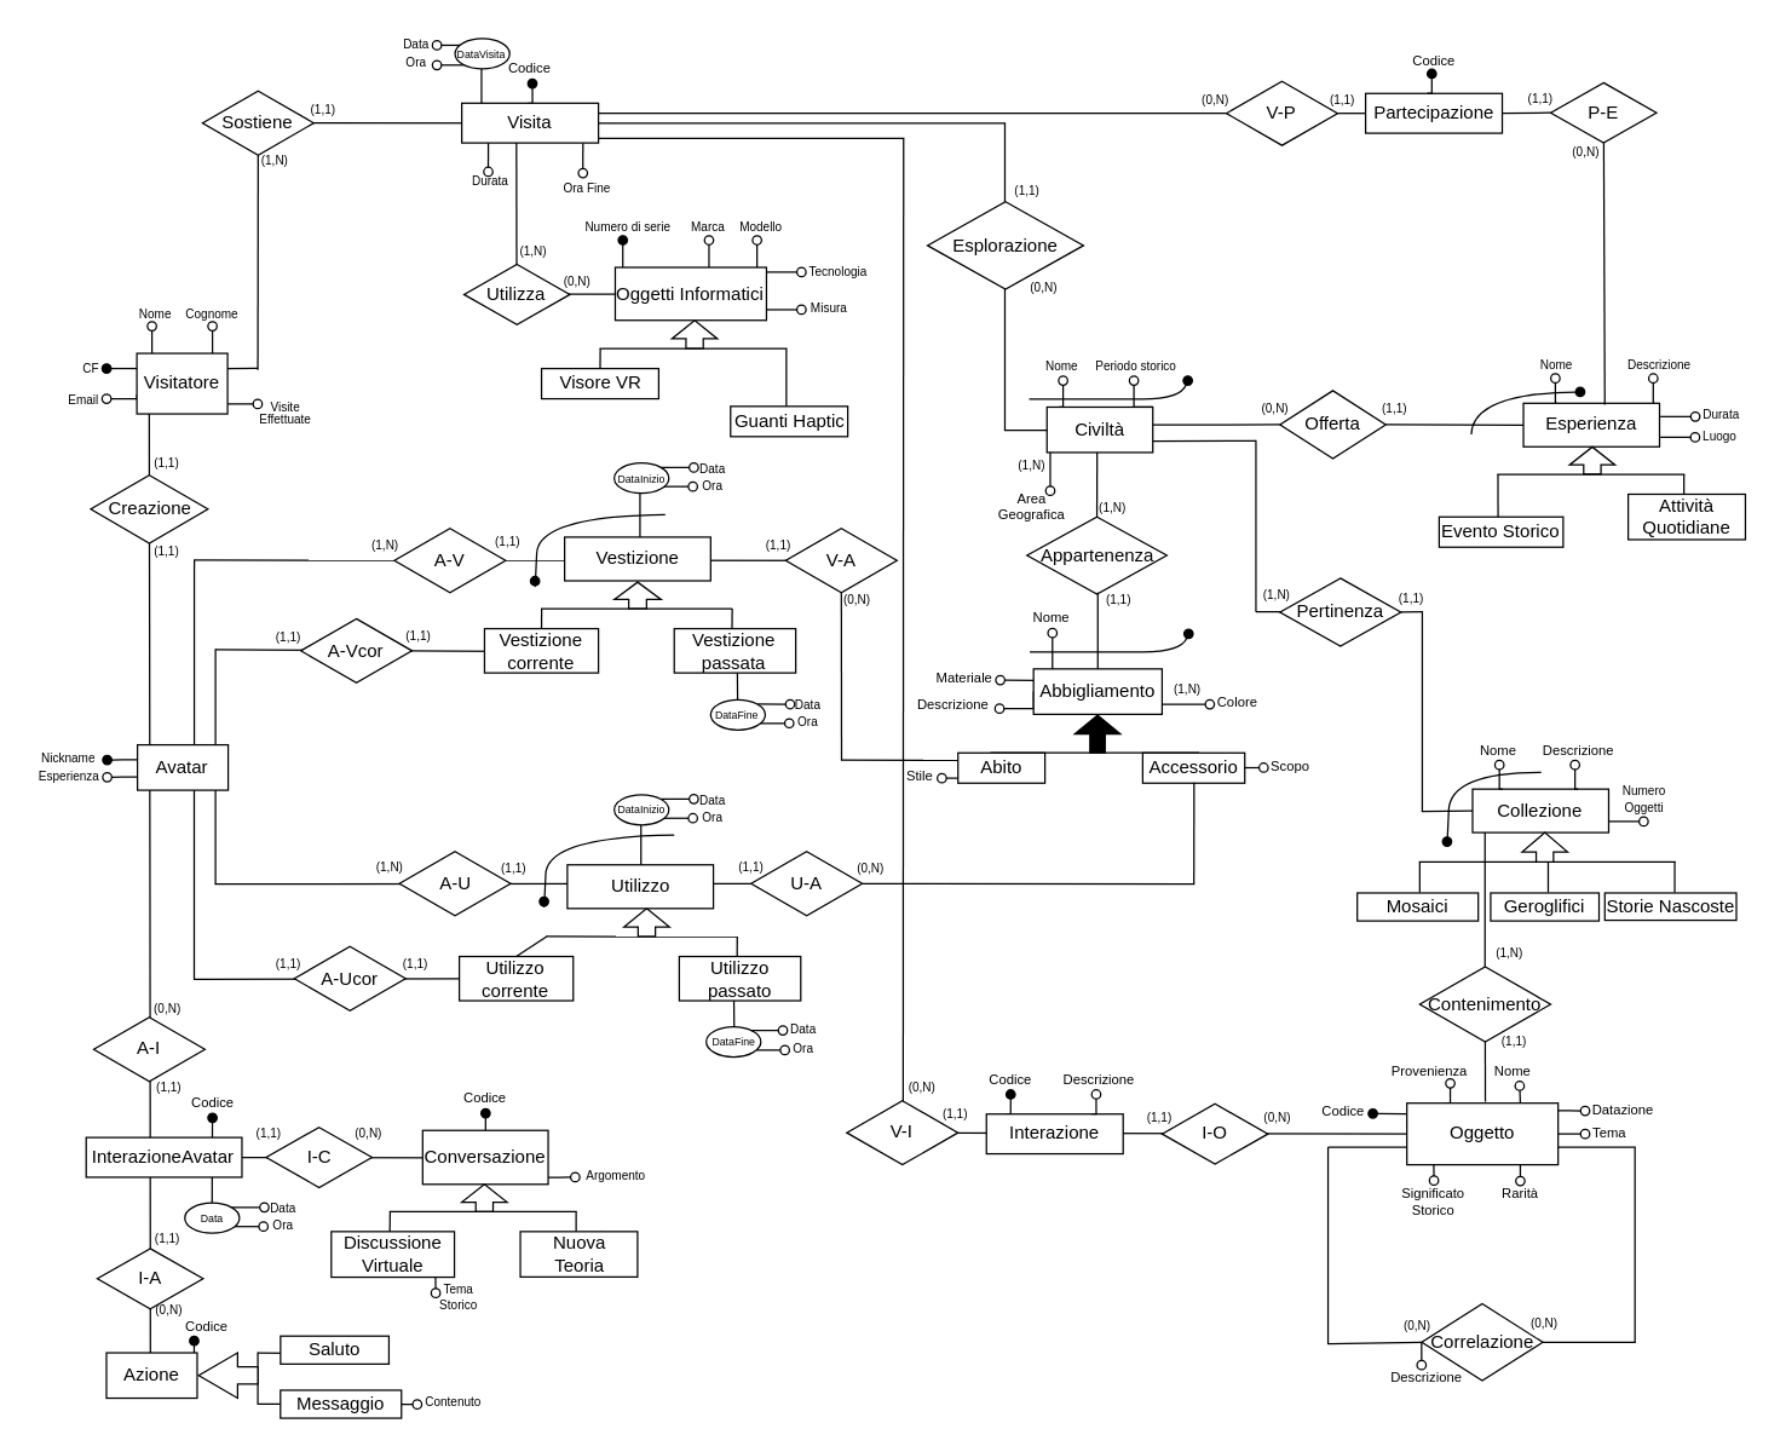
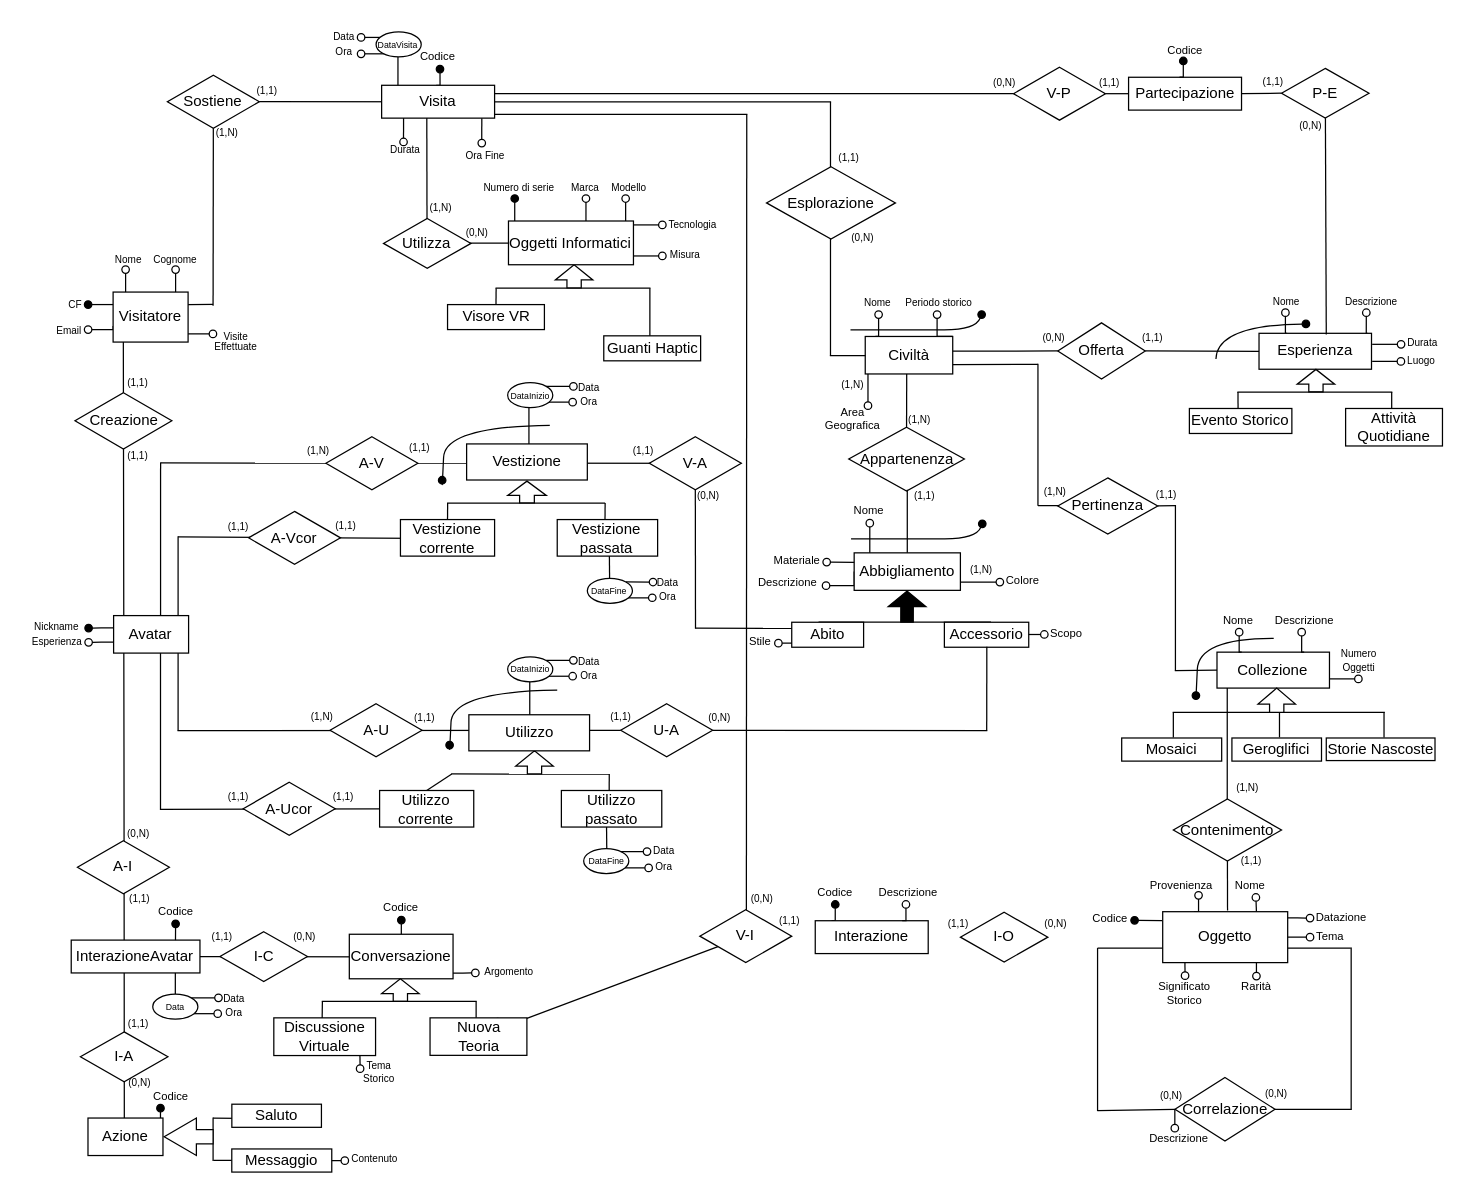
- <mxCell id="74" value="Evento Storico" style="whiteSpace=wrap;html=1;align=center;" parent="1" vertex="1"><mxGeometry x="951.17" y="341.26" width="82" height="20" as="geometry" /></mxCell>
+ <mxCell id="74" value="Evento Storico" style="whiteSpace=wrap;html=1;align=center;" parent="1" vertex="1"><mxGeometry x="951.17" y="326.26" width="82" height="20" as="geometry" /></mxCell>
- <mxCell id="252" value="" style="endArrow=none;html=1;rounded=0;entryX=0;entryY=0.5;entryDx=0;entryDy=0;" parent="1" source="254" target="153" edge="1"><mxGeometry width="50" height="50" relative="1" as="geometry"><mxPoint x="807.39" y="796.95" as="sourcePoint" /><mxPoint x="857.39" y="746.95" as="targetPoint" /></mxGeometry></mxCell>
+ <mxCell id="252" value="" style="endArrow=none;html=1;rounded=0;" parent="1" source="254" target="307" edge="1"><mxGeometry width="50" height="50" relative="1" as="geometry"><mxPoint x="807.39" y="796.95" as="sourcePoint" /><mxPoint x="857.39" y="746.95" as="targetPoint" /></mxGeometry></mxCell>
